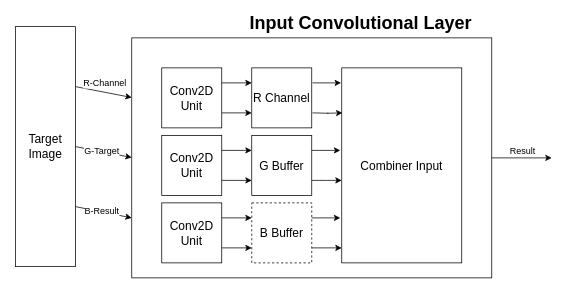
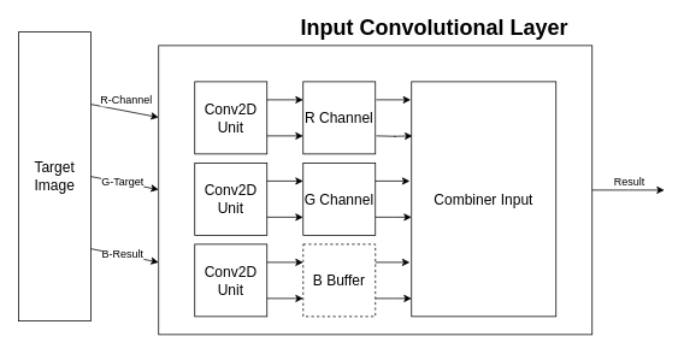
- <mxCell id="20" value="G Buffer" style="whiteSpace=wrap;html=1;aspect=fixed;fillColor=none;fontSize=16;" vertex="1" parent="1"><mxGeometry x="335" y="180" width="80" height="80" as="geometry" /></mxCell>
+ <mxCell id="20" value="G Channel" style="whiteSpace=wrap;html=1;aspect=fixed;fillColor=none;fontSize=16;" vertex="1" parent="1"><mxGeometry x="335" y="180" width="80" height="80" as="geometry" /></mxCell>
